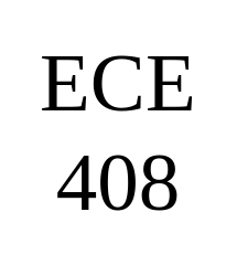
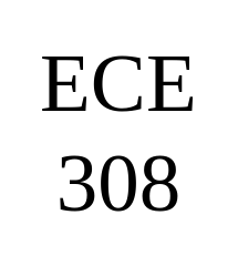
- <mxCell id="2" value="ECE&lt;br style=&quot;font-size: 60px;&quot;&gt;408" style="text;html=1;align=center;verticalAlign=middle;resizable=0;points=[];autosize=1;fontFamily=Verdana;fontSize=60;" vertex="1" parent="1"><mxGeometry x="20" y="20" width="130" height="150" as="geometry" /></mxCell>
+ <mxCell id="2" value="ECE&lt;br style=&quot;font-size: 60px;&quot;&gt;308" style="text;html=1;align=center;verticalAlign=middle;resizable=0;points=[];autosize=1;fontFamily=Verdana;fontSize=60;" vertex="1" parent="1"><mxGeometry x="20" y="20" width="130" height="150" as="geometry" /></mxCell>
